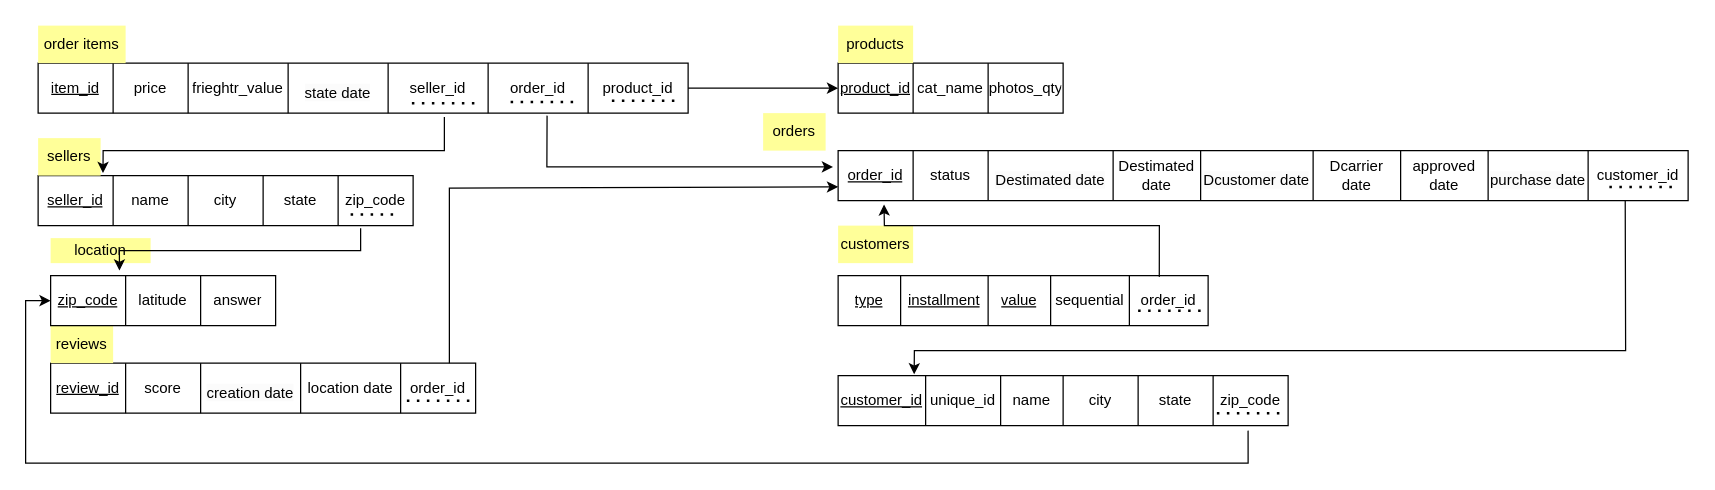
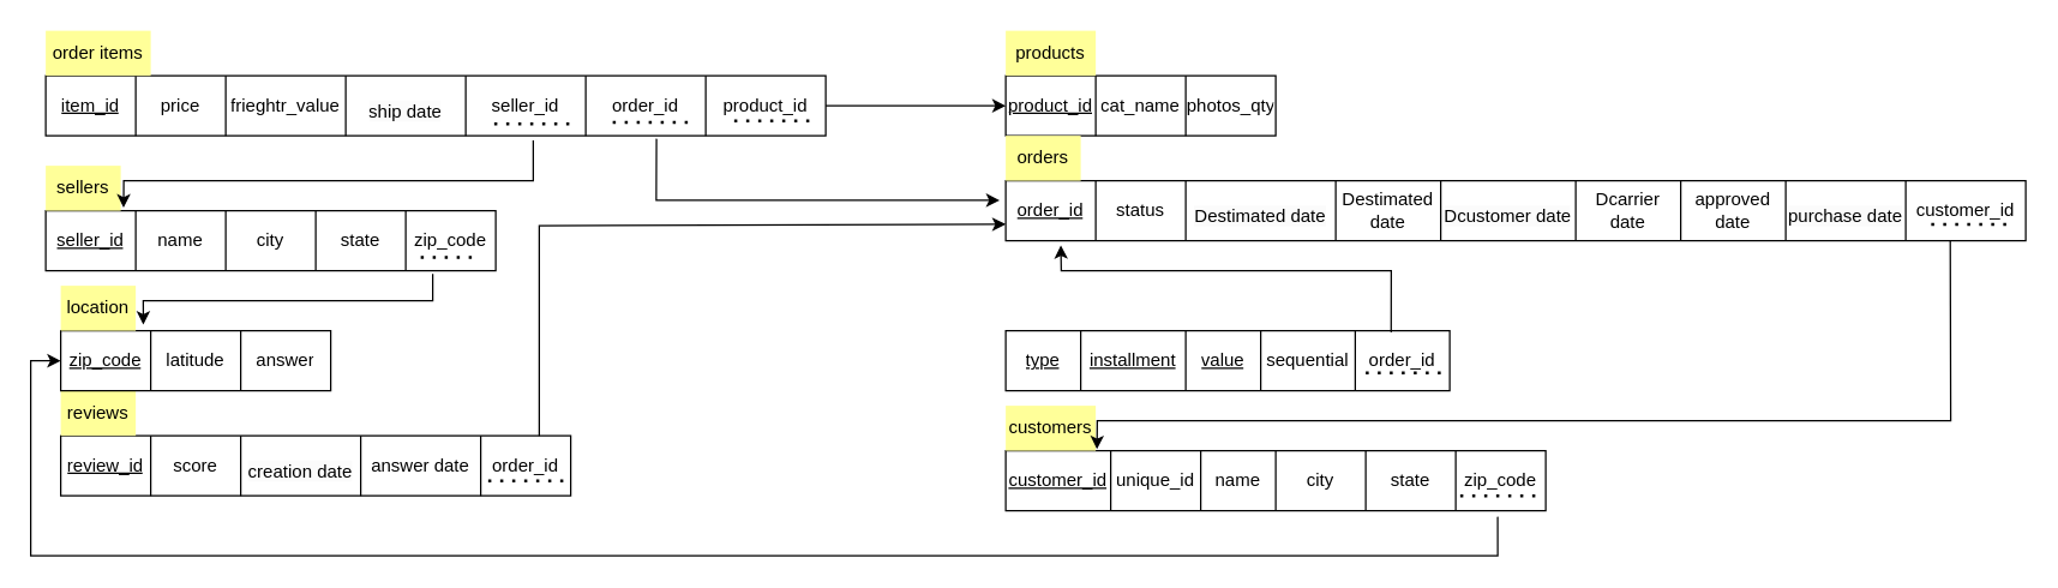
- <mxCell id="7" value="&#10;&lt;span style=&quot;color: rgb(0, 0, 0); font-family: Helvetica; font-size: 12px; font-style: normal; font-variant-ligatures: normal; font-variant-caps: normal; font-weight: 400; letter-spacing: normal; orphans: 2; text-align: center; text-indent: 0px; text-transform: none; widows: 2; word-spacing: 0px; -webkit-text-stroke-width: 0px; background-color: rgb(251, 251, 251); text-decoration-thickness: initial; text-decoration-style: initial; text-decoration-color: initial; float: none; display: inline !important;&quot;&gt;state date&lt;/span&gt;&#10;&#10;" style="shape=partialRectangle;html=1;whiteSpace=wrap;connectable=0;strokeColor=inherit;overflow=hidden;fillColor=none;top=0;left=0;bottom=0;right=0;pointerEvents=1;" parent="3" vertex="1"><mxGeometry x="200" width="80" height="40" as="geometry"><mxRectangle width="80" height="40" as="alternateBounds" /></mxGeometry></mxCell>
+ <mxCell id="7" value="&#10;&lt;span style=&quot;color: rgb(0, 0, 0); font-family: Helvetica; font-size: 12px; font-style: normal; font-variant-ligatures: normal; font-variant-caps: normal; font-weight: 400; letter-spacing: normal; orphans: 2; text-align: center; text-indent: 0px; text-transform: none; widows: 2; word-spacing: 0px; -webkit-text-stroke-width: 0px; background-color: rgb(251, 251, 251); text-decoration-thickness: initial; text-decoration-style: initial; text-decoration-color: initial; float: none; display: inline !important;&quot;&gt;ship date&lt;/span&gt;&#10;&#10;" style="shape=partialRectangle;html=1;whiteSpace=wrap;connectable=0;strokeColor=inherit;overflow=hidden;fillColor=none;top=0;left=0;bottom=0;right=0;pointerEvents=1;" parent="3" vertex="1"><mxGeometry x="200" width="80" height="40" as="geometry"><mxRectangle width="80" height="40" as="alternateBounds" /></mxGeometry></mxCell>
- <mxCell id="45" value="orders" style="text;html=1;strokeColor=none;fillColor=#FFFF99;align=center;verticalAlign=middle;whiteSpace=wrap;rounded=0;" parent="1" vertex="1"><mxGeometry x="610" y="90" width="50" height="30" as="geometry" /></mxCell>
+ <mxCell id="45" value="orders" style="text;html=1;strokeColor=none;fillColor=#FFFF99;align=center;verticalAlign=middle;whiteSpace=wrap;rounded=0;" parent="1" vertex="1"><mxGeometry x="670" y="90" width="50" height="30" as="geometry" /></mxCell>
- <mxCell id="60" value="customers" style="text;html=1;strokeColor=none;fillColor=#FFFF99;align=center;verticalAlign=middle;whiteSpace=wrap;rounded=0;" parent="1" vertex="1"><mxGeometry x="670" y="180" width="60" height="30" as="geometry" /></mxCell>
+ <mxCell id="60" value="customers" style="text;html=1;strokeColor=none;fillColor=#FFFF99;align=center;verticalAlign=middle;whiteSpace=wrap;rounded=0;" parent="1" vertex="1"><mxGeometry x="670" y="270" width="60" height="30" as="geometry" /></mxCell>
- <mxCell id="51" value="location" style="text;html=1;strokeColor=none;fillColor=#FFFF99;align=center;verticalAlign=middle;whiteSpace=wrap;rounded=0;" parent="1" vertex="1"><mxGeometry x="40" y="190" width="80" height="20" as="geometry" /></mxCell>
+ <mxCell id="51" value="location" style="text;html=1;strokeColor=none;fillColor=#FFFF99;align=center;verticalAlign=middle;whiteSpace=wrap;rounded=0;" parent="1" vertex="1"><mxGeometry x="40" y="190" width="50" height="30" as="geometry" /></mxCell>
- <mxCell id="31" value="location date" style="shape=partialRectangle;html=1;whiteSpace=wrap;connectable=0;strokeColor=inherit;overflow=hidden;fillColor=none;top=0;left=0;bottom=0;right=0;pointerEvents=1;" parent="27" vertex="1"><mxGeometry x="200" width="80" height="40" as="geometry"><mxRectangle width="80" height="40" as="alternateBounds" /></mxGeometry></mxCell>
+ <mxCell id="31" value="answer date" style="shape=partialRectangle;html=1;whiteSpace=wrap;connectable=0;strokeColor=inherit;overflow=hidden;fillColor=none;top=0;left=0;bottom=0;right=0;pointerEvents=1;" parent="27" vertex="1"><mxGeometry x="200" width="80" height="40" as="geometry"><mxRectangle width="80" height="40" as="alternateBounds" /></mxGeometry></mxCell>
